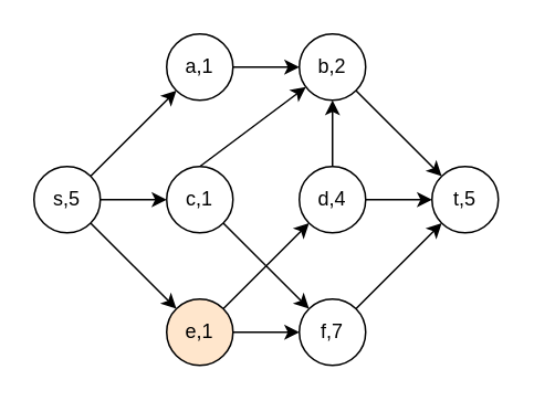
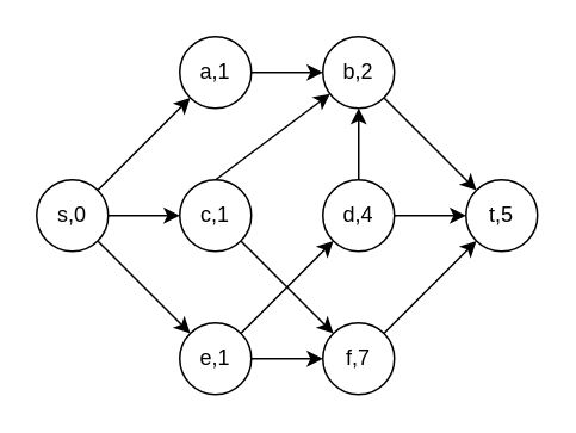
- <mxCell id="5" value="s,5" style="ellipse;whiteSpace=wrap;html=1;aspect=fixed;" vertex="1" parent="1"><mxGeometry x="20" y="100" width="40" height="40" as="geometry" /></mxCell>
+ <mxCell id="5" value="s,0" style="ellipse;whiteSpace=wrap;html=1;aspect=fixed;" vertex="1" parent="1"><mxGeometry x="20" y="100" width="40" height="40" as="geometry" /></mxCell>
- <mxCell id="8" value="e,1" style="ellipse;whiteSpace=wrap;html=1;aspect=fixed;fillColor=#ffe6cc;" vertex="1" parent="1"><mxGeometry x="100" y="180" width="40" height="40" as="geometry" /></mxCell>
+ <mxCell id="8" value="e,1" style="ellipse;whiteSpace=wrap;html=1;aspect=fixed;" vertex="1" parent="1"><mxGeometry x="100" y="180" width="40" height="40" as="geometry" /></mxCell>
